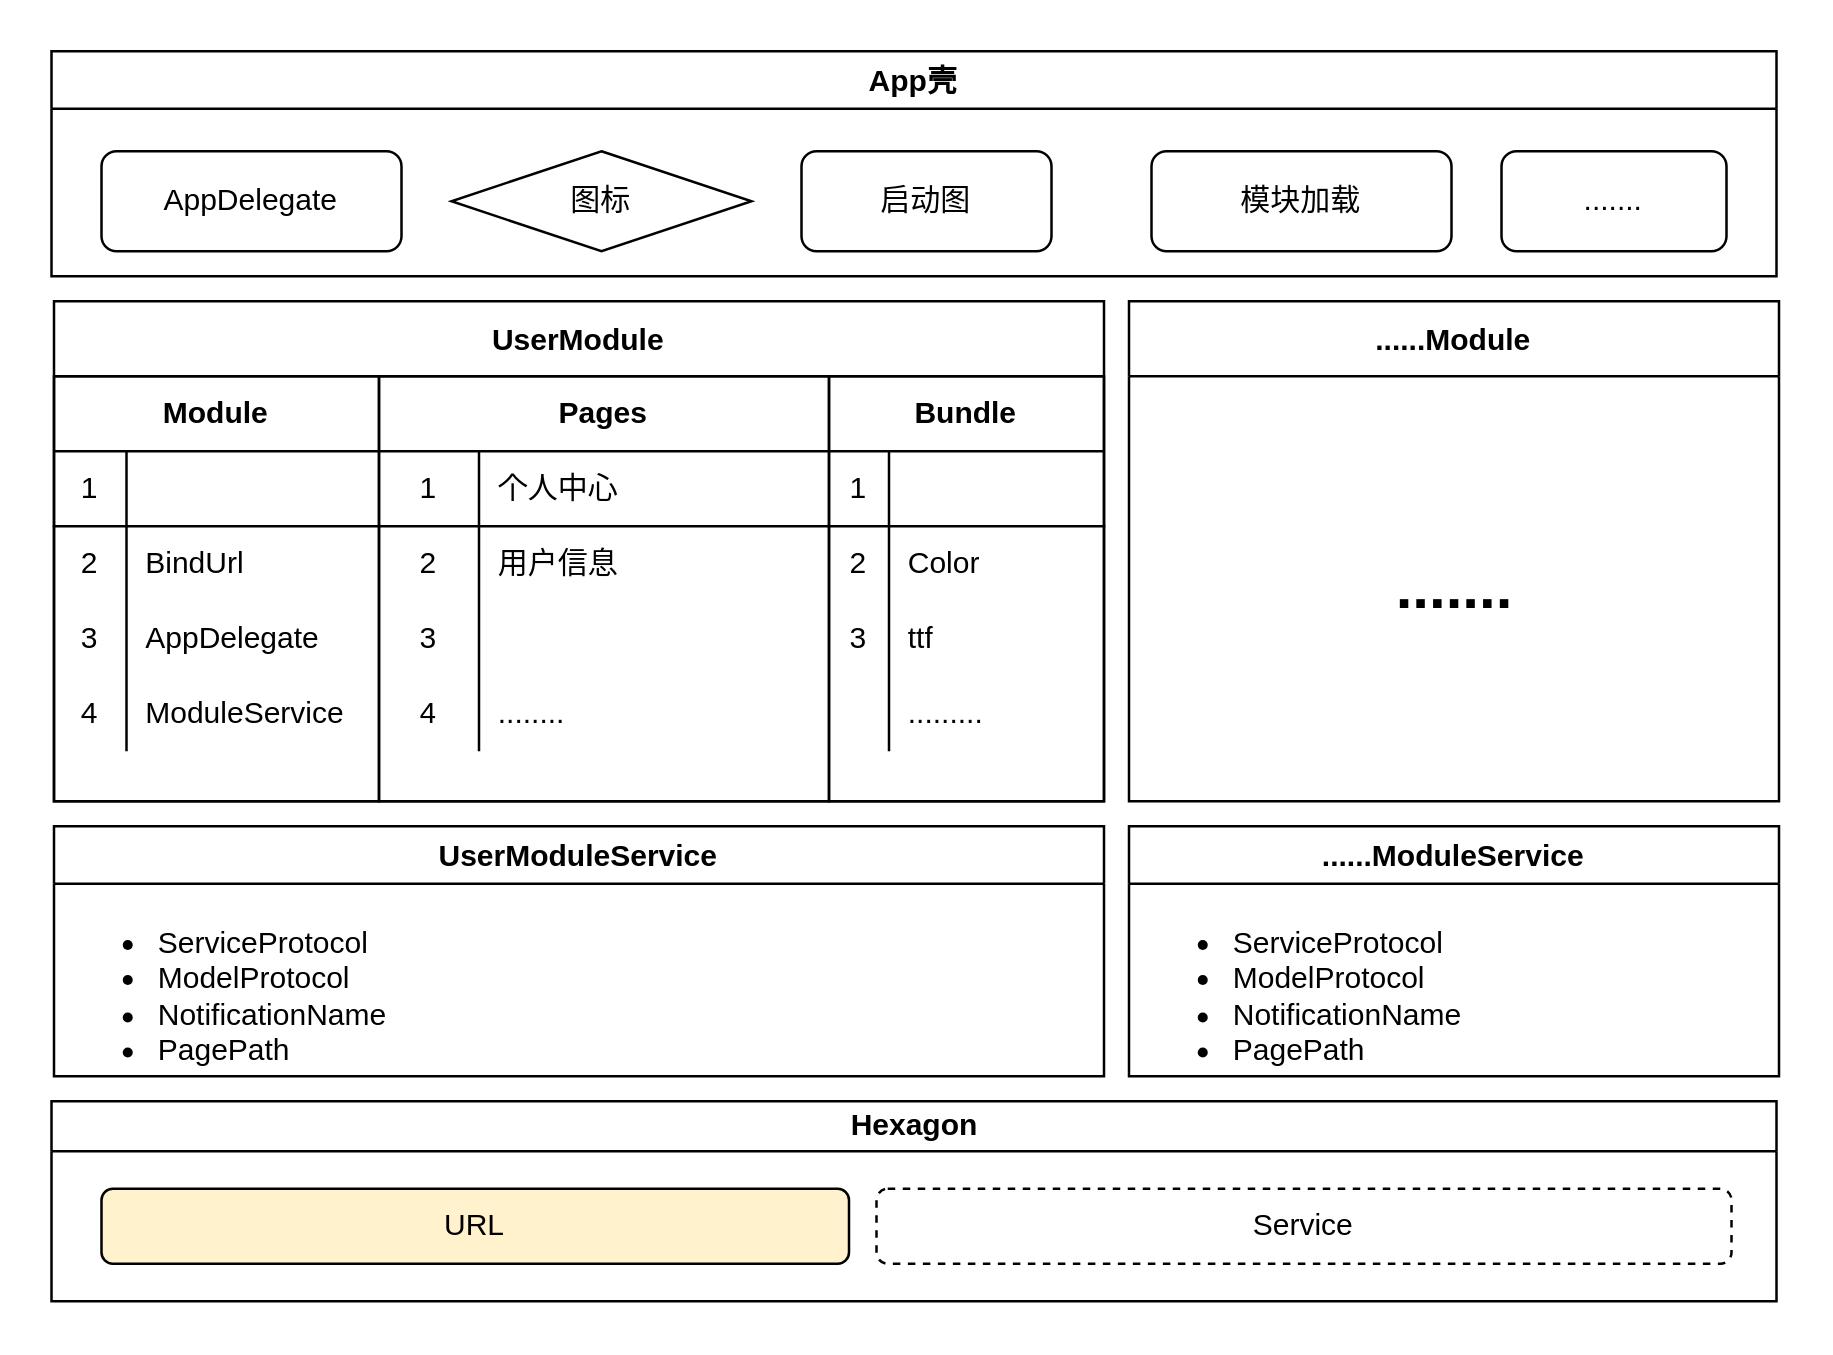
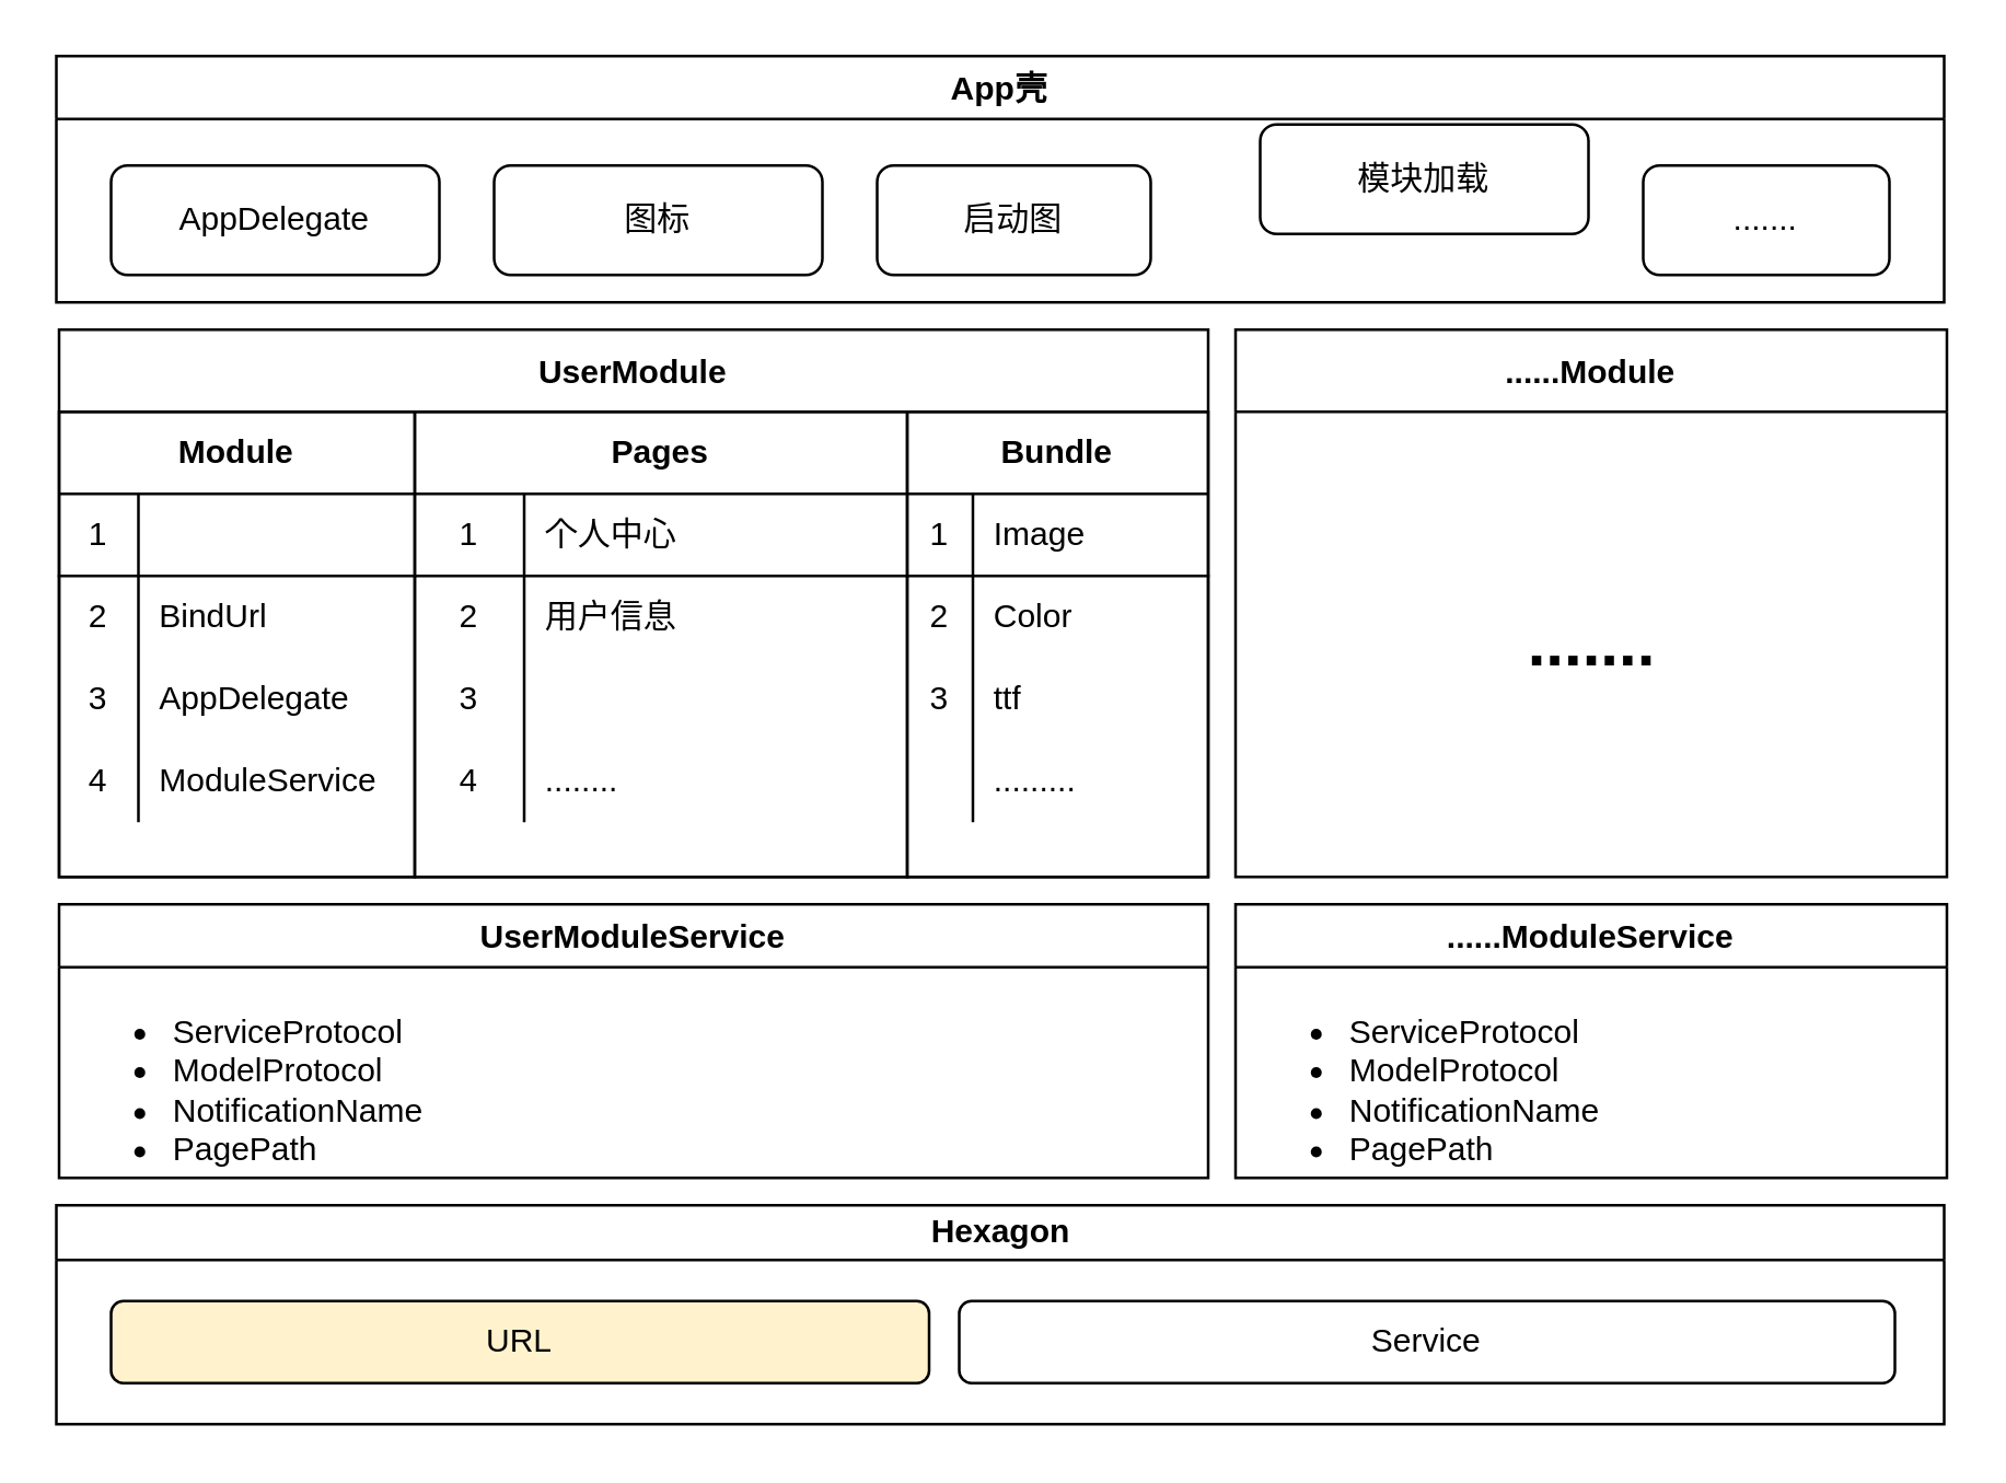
- <mxCell id="47" value="图标" style="rhombus;whiteSpace=wrap;html=1;" vertex="1" parent="45"><mxGeometry x="160" y="40" width="120" height="40" as="geometry" /></mxCell>
+ <mxCell id="47" value="图标" style="rounded=1;whiteSpace=wrap;html=1;" vertex="1" parent="45"><mxGeometry x="160" y="40" width="120" height="40" as="geometry" /></mxCell>
- <mxCell id="49" value="模块加载" style="rounded=1;whiteSpace=wrap;html=1;" vertex="1" parent="45"><mxGeometry x="440" y="40" width="120" height="40" as="geometry" /></mxCell>
+ <mxCell id="49" value="模块加载" style="rounded=1;whiteSpace=wrap;html=1;" vertex="1" parent="45"><mxGeometry x="440" y="25" width="120" height="40" as="geometry" /></mxCell>
+ <mxCell id="33" value="Image" style="shape=partialRectangle;html=1;whiteSpace=wrap;connectable=0;fillColor=none;top=0;left=0;bottom=0;right=0;align=left;spacingLeft=6;overflow=hidden;" vertex="1" parent="31"><mxGeometry x="24" width="86" height="30" as="geometry" /></mxCell>
- <mxCell id="4" value="Service" style="rounded=1;whiteSpace=wrap;html=1;dashed=1;" vertex="1" parent="2"><mxGeometry x="330" y="35" width="342" height="30" as="geometry" /></mxCell>
+ <mxCell id="4" value="Service" style="rounded=1;whiteSpace=wrap;html=1;" vertex="1" parent="2"><mxGeometry x="330" y="35" width="342" height="30" as="geometry" /></mxCell>
